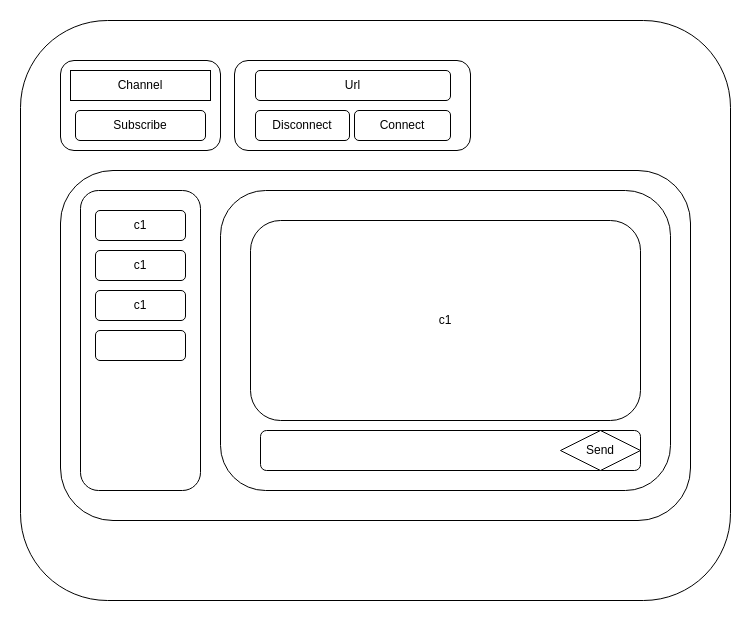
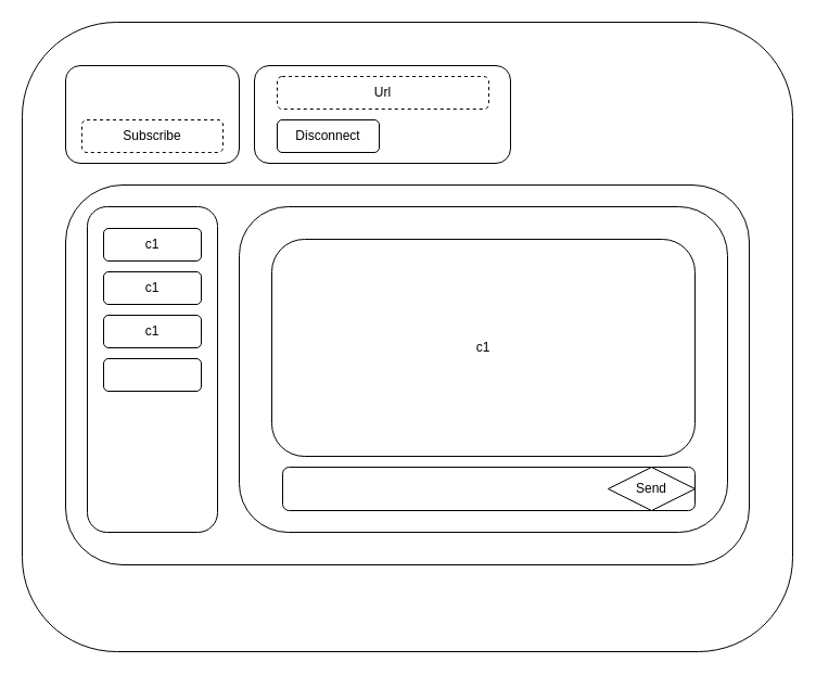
- <mxCell id="17" value="Channel" style="rounded=0;whiteSpace=wrap;html=1;" parent="1" vertex="1"><mxGeometry x="70" y="70" width="140" height="30" as="geometry" /></mxCell>
- <mxCell id="15" value="Url" style="rounded=1;whiteSpace=wrap;html=1;" parent="1" vertex="1"><mxGeometry x="255" y="70" width="195" height="30" as="geometry" /></mxCell>
+ <mxCell id="15" value="Url" style="rounded=1;whiteSpace=wrap;html=1;dashed=1;" parent="1" vertex="1"><mxGeometry x="255" y="70" width="195" height="30" as="geometry" /></mxCell>
- <mxCell id="18" value="Subscribe" style="rounded=1;whiteSpace=wrap;html=1;" parent="1" vertex="1"><mxGeometry x="75" y="110" width="130" height="30" as="geometry" /></mxCell>
+ <mxCell id="18" value="Subscribe" style="rounded=1;whiteSpace=wrap;html=1;dashed=1;" parent="1" vertex="1"><mxGeometry x="75" y="110" width="130" height="30" as="geometry" /></mxCell>
- <mxCell id="12" value="Connect" style="rounded=1;whiteSpace=wrap;html=1;" parent="1" vertex="1"><mxGeometry x="354" y="110" width="96" height="30" as="geometry" /></mxCell>
